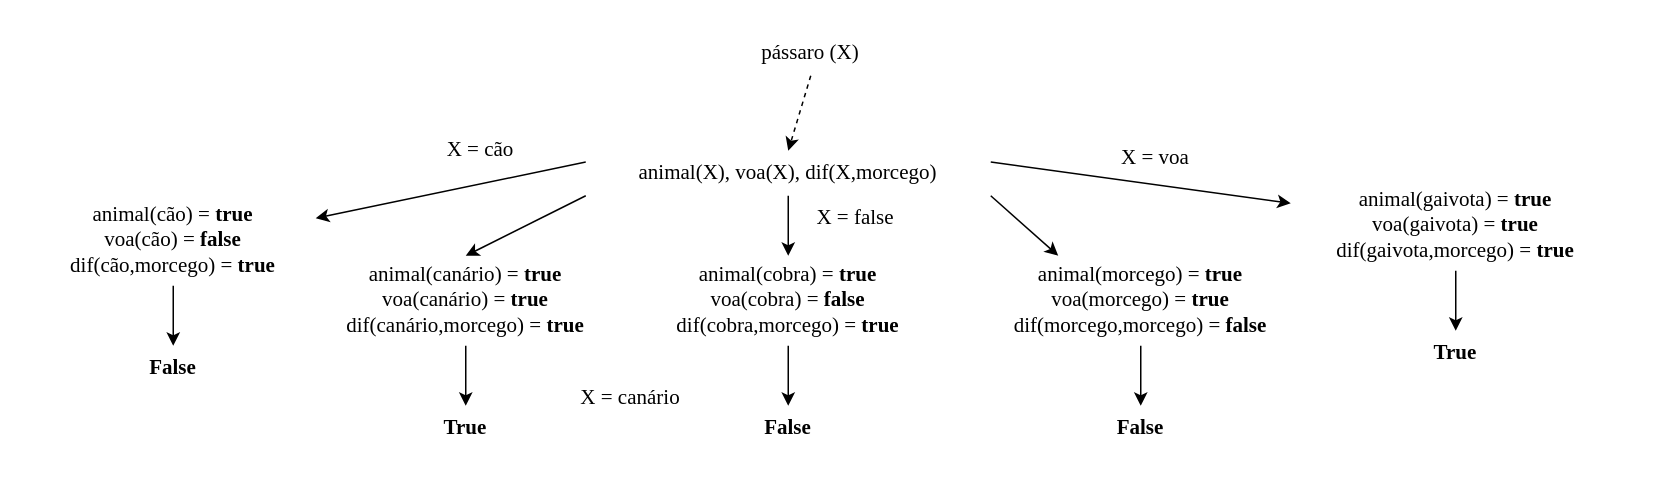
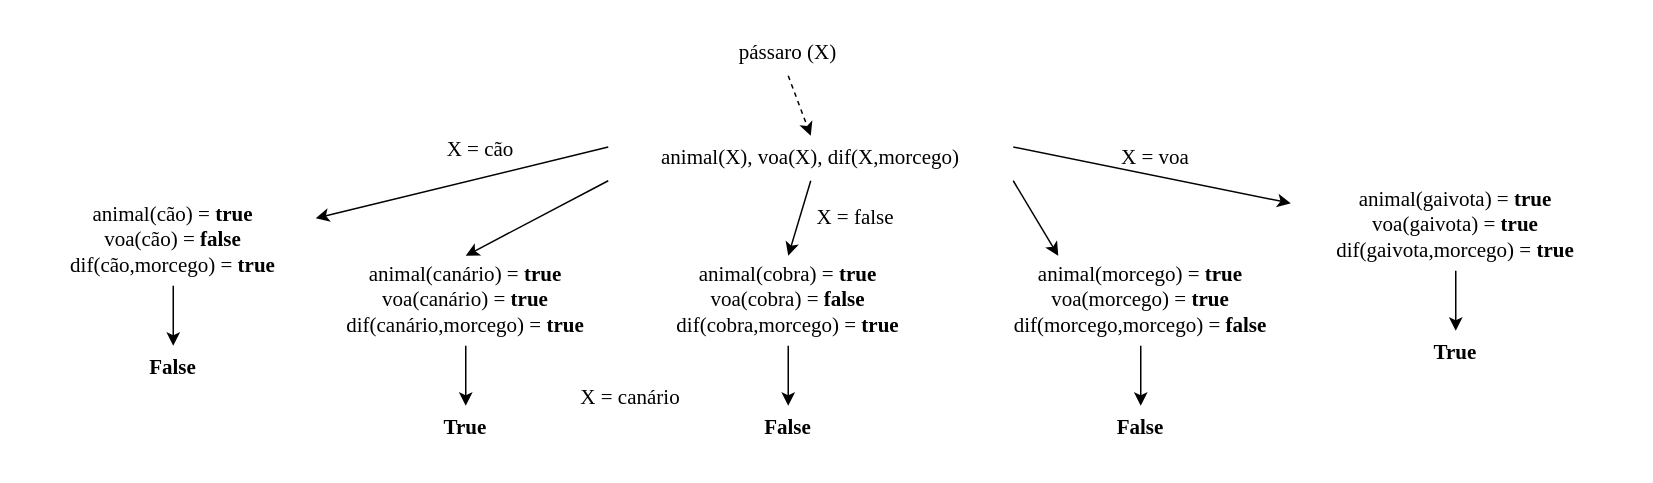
- <mxCell id="2" value="&lt;font face=&quot;Verdana&quot; style=&quot;font-size: 14px;&quot;&gt;pássaro (X)&lt;/font&gt;" style="text;html=1;strokeColor=none;fillColor=none;align=center;verticalAlign=middle;whiteSpace=wrap;rounded=0;" vertex="1" parent="1"><mxGeometry x="485" y="20" width="110" height="30" as="geometry" /></mxCell>
+ <mxCell id="2" value="&lt;font face=&quot;Verdana&quot; style=&quot;font-size: 14px;&quot;&gt;pássaro (X)&lt;/font&gt;" style="text;html=1;strokeColor=none;fillColor=none;align=center;verticalAlign=middle;whiteSpace=wrap;rounded=0;" vertex="1" parent="1"><mxGeometry x="470" y="20" width="110" height="30" as="geometry" /></mxCell>
- <mxCell id="3" value="&lt;font face=&quot;Verdana&quot;&gt;&lt;span style=&quot;font-size: 14px;&quot;&gt;animal(X), voa(X), dif(X,morcego)&lt;/span&gt;&lt;/font&gt;" style="text;html=1;strokeColor=none;fillColor=none;align=center;verticalAlign=middle;whiteSpace=wrap;rounded=0;" vertex="1" parent="1"><mxGeometry x="390" y="100" width="270" height="30" as="geometry" /></mxCell>
+ <mxCell id="3" value="&lt;font face=&quot;Verdana&quot;&gt;&lt;span style=&quot;font-size: 14px;&quot;&gt;animal(X), voa(X), dif(X,morcego)&lt;/span&gt;&lt;/font&gt;" style="text;html=1;strokeColor=none;fillColor=none;align=center;verticalAlign=middle;whiteSpace=wrap;rounded=0;" vertex="1" parent="1"><mxGeometry x="405" y="90" width="270" height="30" as="geometry" /></mxCell>
